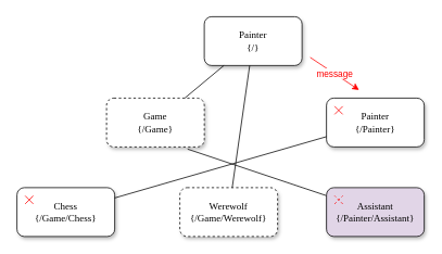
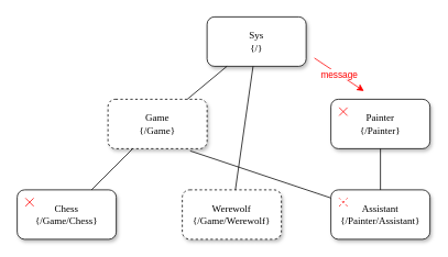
- <mxCell id="2" value="&lt;div&gt;&lt;span&gt;Painter&lt;/span&gt;&lt;/div&gt;&lt;div&gt;&lt;span&gt;{/}&lt;/span&gt;&lt;/div&gt;" style="whiteSpace=wrap;html=1;rounded=1;shadow=1;labelBackgroundColor=none;strokeColor=#000000;strokeWidth=1;fillColor=#ffffff;fontFamily=Verdana;fontSize=12;fontColor=#000000;align=center;" parent="1" vertex="1"><mxGeometry x="250" y="20" width="120" height="60" as="geometry" /></mxCell>
+ <mxCell id="2" value="&lt;div&gt;&lt;span&gt;Sys&lt;/span&gt;&lt;/div&gt;&lt;div&gt;&lt;span&gt;{/}&lt;/span&gt;&lt;/div&gt;" style="whiteSpace=wrap;html=1;rounded=1;shadow=1;labelBackgroundColor=none;strokeColor=#000000;strokeWidth=1;fillColor=#ffffff;fontFamily=Verdana;fontSize=12;fontColor=#000000;align=center;" parent="1" vertex="1"><mxGeometry x="250" y="20" width="120" height="60" as="geometry" /></mxCell>
+ <mxCell id="8" value="" style="edgeStyle=none;rounded=0;html=1;labelBackgroundColor=none;startArrow=none;startFill=0;startSize=5;endArrow=none;endFill=0;endSize=5;jettySize=auto;orthogonalLoop=1;strokeColor=#000000;strokeWidth=1;fontFamily=Verdana;fontSize=12;fontColor=#000000;" parent="1" source="3" target="7" edge="1"><mxGeometry x="-0.2" y="-14" relative="1" as="geometry"><mxPoint as="offset" /></mxGeometry></mxCell>
- <mxCell id="9" value="" style="edgeStyle=none;rounded=0;html=1;labelBackgroundColor=none;startArrow=none;startFill=0;startSize=5;endArrow=none;endFill=0;endSize=5;jettySize=auto;orthogonalLoop=1;strokeColor=#000000;strokeWidth=1;fontFamily=Verdana;fontSize=12;fontColor=#000000;" parent="1" source="4" target="7" edge="1"><mxGeometry x="-0.261" y="-13" relative="1" as="geometry"><mxPoint as="offset" /><mxPoint x="460" y="230" as="targetPoint" /></mxGeometry></mxCell>
+ <mxCell id="9" value="" style="edgeStyle=none;rounded=0;html=1;labelBackgroundColor=none;startArrow=none;startFill=0;startSize=5;endArrow=none;endFill=0;endSize=5;jettySize=auto;orthogonalLoop=1;strokeColor=#000000;strokeWidth=1;fontFamily=Verdana;fontSize=12;fontColor=#000000;entryX=0.5;entryY=0;entryDx=0;entryDy=0;" parent="1" source="4" target="12" edge="1"><mxGeometry x="-0.261" y="-13" relative="1" as="geometry"><mxPoint as="offset" /><mxPoint x="460" y="230" as="targetPoint" /></mxGeometry></mxCell>
- <mxCell id="12" value="&lt;div&gt;&lt;span&gt;Assistant&lt;/span&gt;&lt;/div&gt;&lt;div&gt;&lt;span&gt;{/Painter/Assistant}&lt;br&gt;&lt;/span&gt;&lt;/div&gt;" style="whiteSpace=wrap;html=1;rounded=1;shadow=1;labelBackgroundColor=none;strokeColor=#000000;strokeWidth=1;fillColor=#e1d5e7;fontFamily=Verdana;fontSize=12;fontColor=#000000;align=center;" vertex="1" parent="1"><mxGeometry x="400" y="230" width="120" height="60" as="geometry" /></mxCell>
+ <mxCell id="12" value="&lt;div&gt;&lt;span&gt;Assistant&lt;/span&gt;&lt;/div&gt;&lt;div&gt;&lt;span&gt;{/Painter/Assistant}&lt;br&gt;&lt;/span&gt;&lt;/div&gt;" style="whiteSpace=wrap;html=1;rounded=1;shadow=1;labelBackgroundColor=none;strokeColor=#000000;strokeWidth=1;fillColor=#ffffff;fontFamily=Verdana;fontSize=12;fontColor=#000000;align=center;" vertex="1" parent="1"><mxGeometry x="400" y="230" width="120" height="60" as="geometry" /></mxCell>
